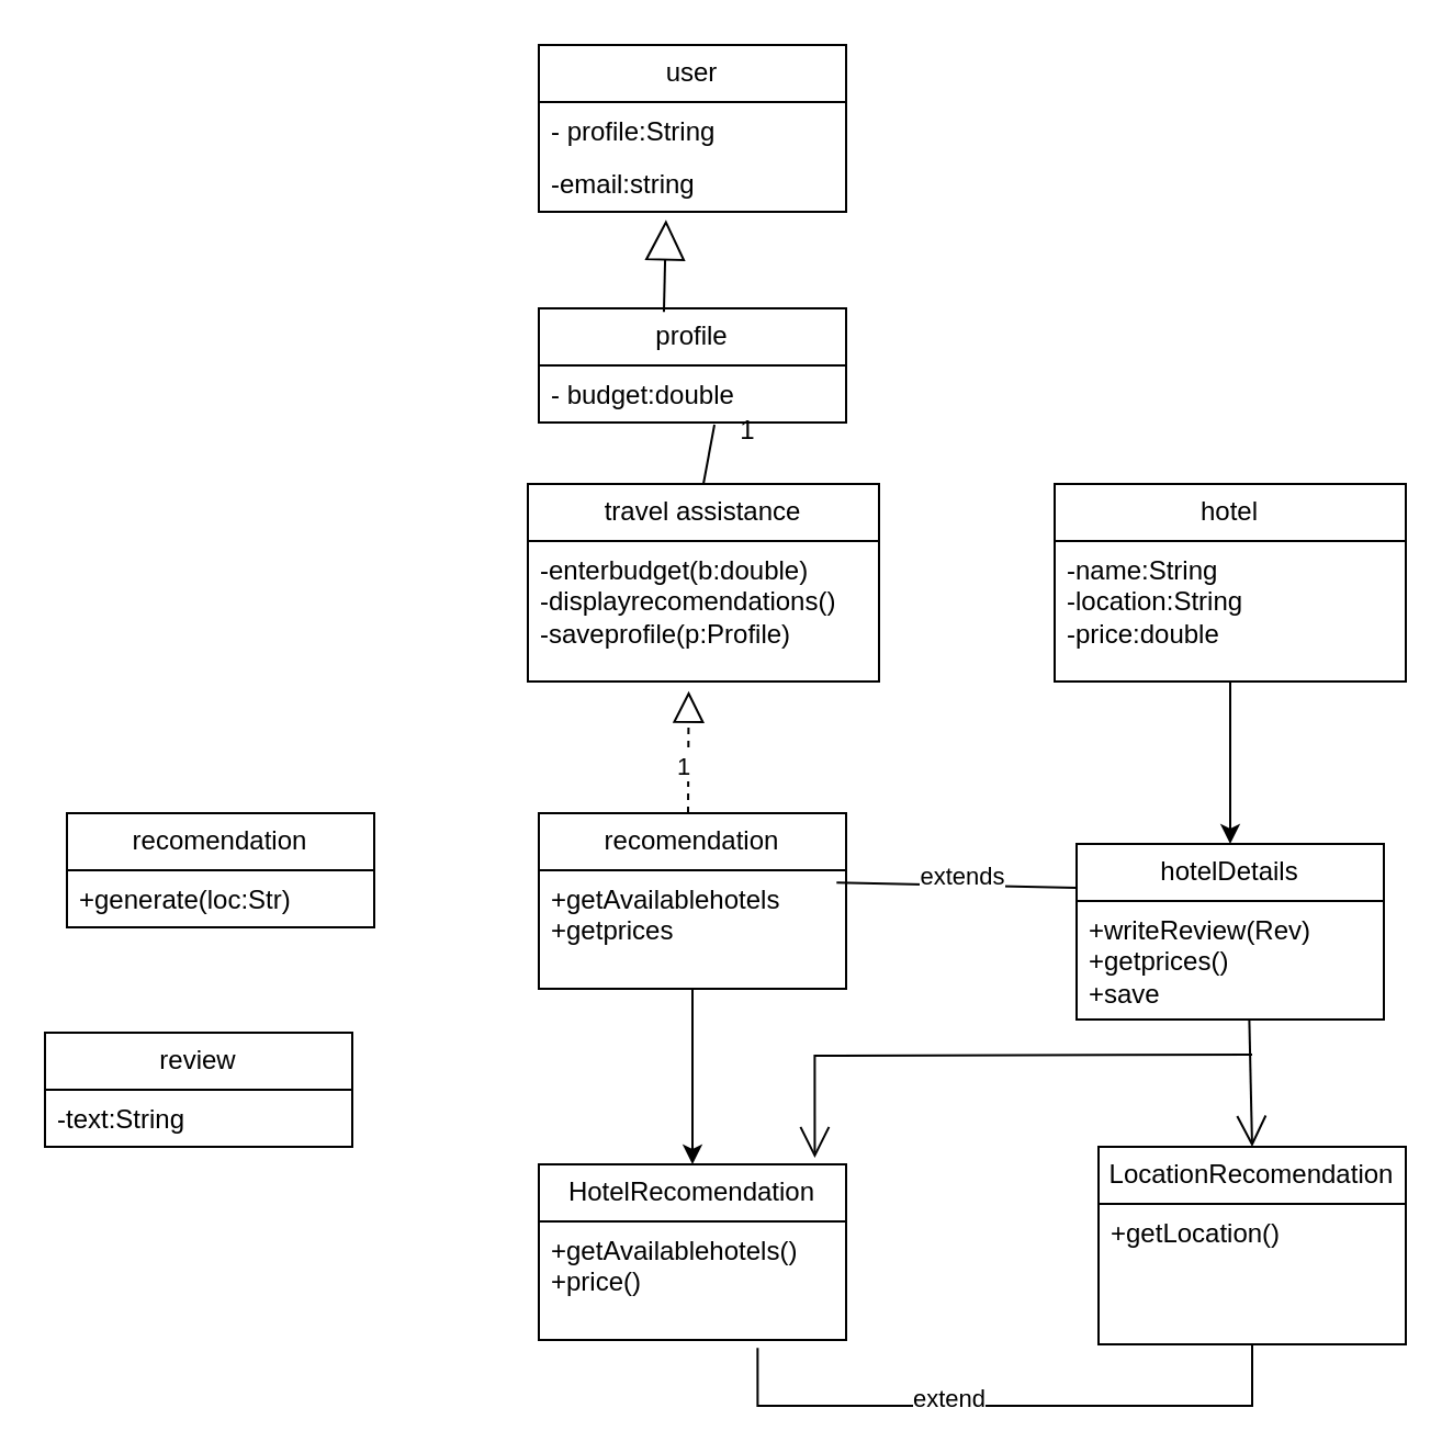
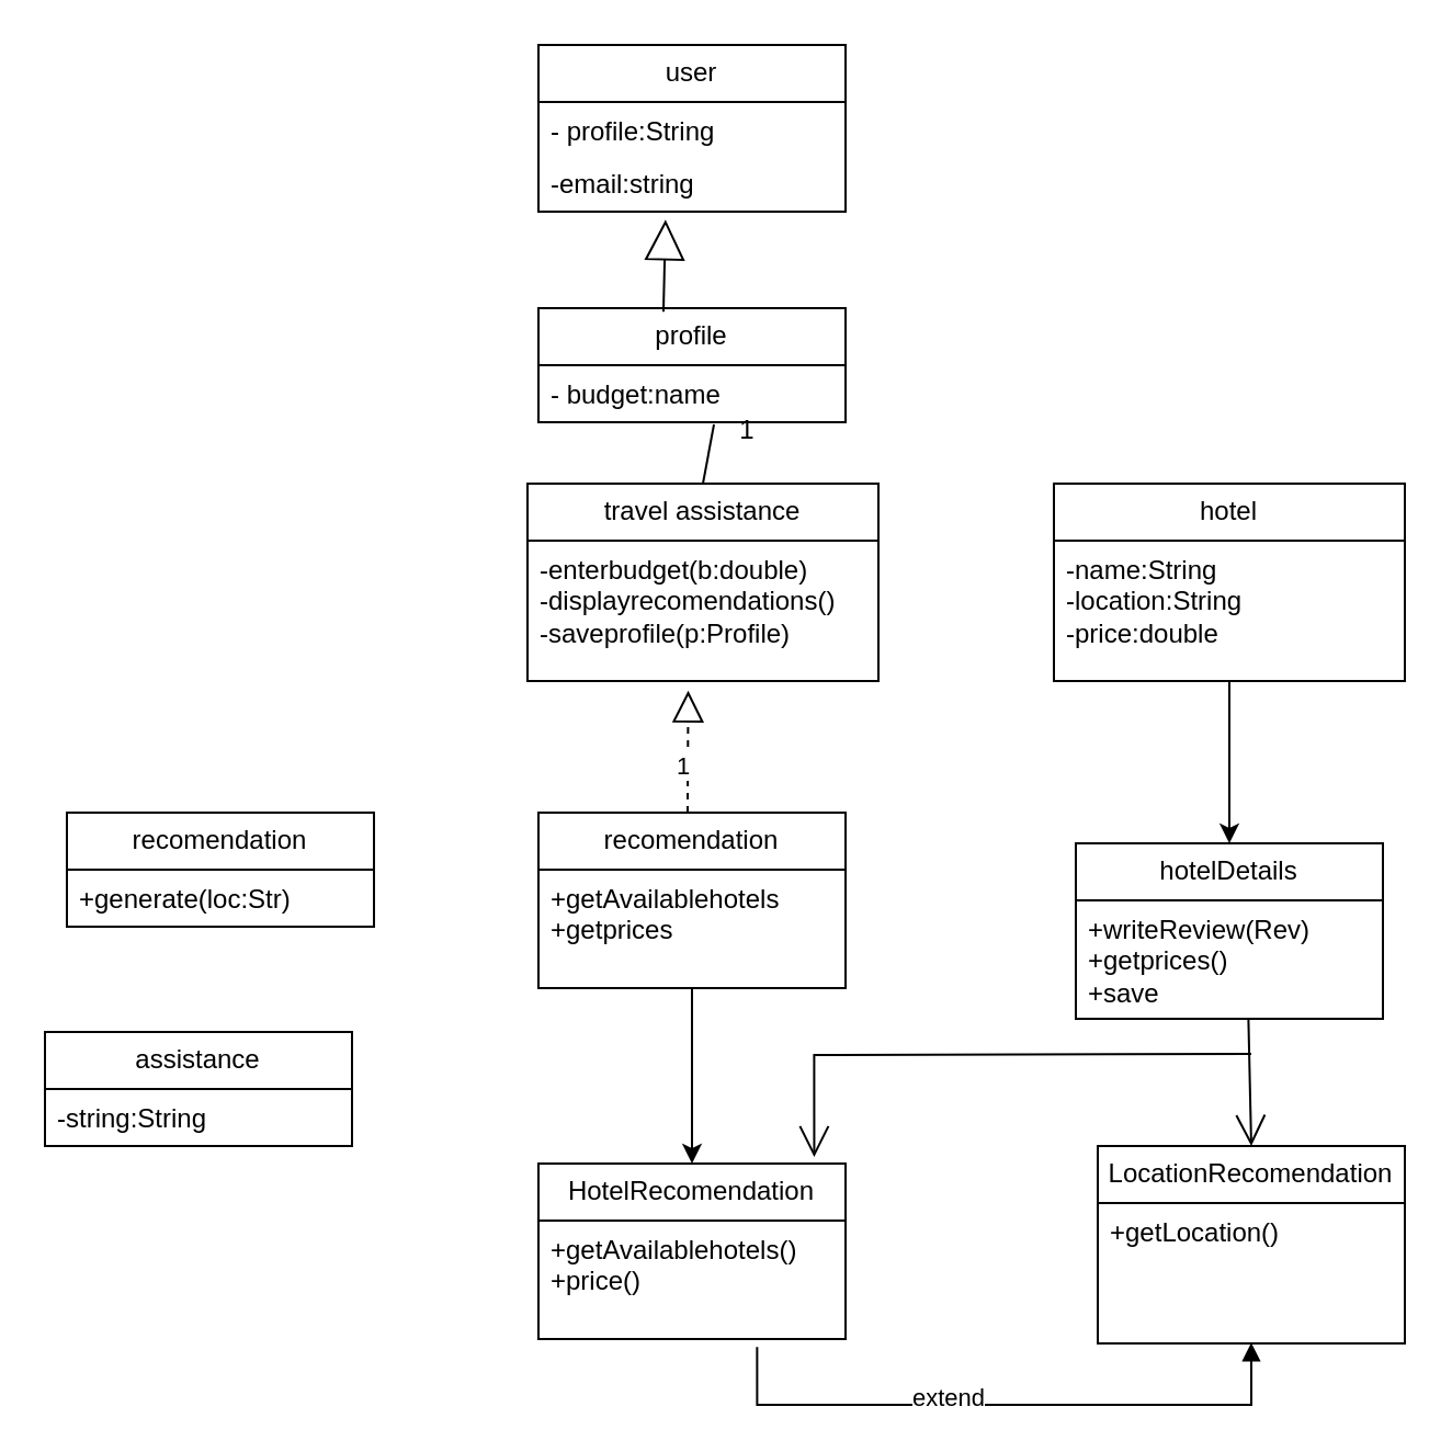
- <mxCell id="6" value="- budget:double" style="text;strokeColor=none;fillColor=none;align=left;verticalAlign=top;spacingLeft=4;spacingRight=4;overflow=hidden;rotatable=0;points=[[0,0.5],[1,0.5]];portConstraint=eastwest;whiteSpace=wrap;html=1;" vertex="1" parent="5"><mxGeometry y="26" width="140" height="26" as="geometry" /></mxCell>
+ <mxCell id="6" value="- budget:name" style="text;strokeColor=none;fillColor=none;align=left;verticalAlign=top;spacingLeft=4;spacingRight=4;overflow=hidden;rotatable=0;points=[[0,0.5],[1,0.5]];portConstraint=eastwest;whiteSpace=wrap;html=1;" vertex="1" parent="5"><mxGeometry y="26" width="140" height="26" as="geometry" /></mxCell>
- <mxCell id="32" value="" style="endArrow=none;html=1;rounded=0;exitX=0.969;exitY=0.105;exitDx=0;exitDy=0;exitPerimeter=0;entryX=0;entryY=0.25;entryDx=0;entryDy=0;" edge="1" parent="1" source="14" target="19"><mxGeometry relative="1" as="geometry"><mxPoint x="390" y="690" as="sourcePoint" /><mxPoint x="550" y="690" as="targetPoint" /></mxGeometry></mxCell>
- <mxCell id="33" value="extends" style="edgeLabel;html=1;align=center;verticalAlign=middle;resizable=0;points=[];" vertex="1" connectable="0" parent="32"><mxGeometry x="0.047" y="4" relative="1" as="geometry"><mxPoint as="offset" /></mxGeometry></mxCell>
- <mxCell id="17" value="review" style="swimlane;fontStyle=0;childLayout=stackLayout;horizontal=1;startSize=26;fillColor=none;horizontalStack=0;resizeParent=1;resizeParentMax=0;resizeLast=0;collapsible=1;marginBottom=0;whiteSpace=wrap;html=1;" vertex="1" parent="1"><mxGeometry x="20" y="470" width="140" height="52" as="geometry" /></mxCell>
+ <mxCell id="17" value="assistance" style="swimlane;fontStyle=0;childLayout=stackLayout;horizontal=1;startSize=26;fillColor=none;horizontalStack=0;resizeParent=1;resizeParentMax=0;resizeLast=0;collapsible=1;marginBottom=0;whiteSpace=wrap;html=1;" vertex="1" parent="1"><mxGeometry x="20" y="470" width="140" height="52" as="geometry" /></mxCell>
- <mxCell id="18" value="-text:String" style="text;strokeColor=none;fillColor=none;align=left;verticalAlign=top;spacingLeft=4;spacingRight=4;overflow=hidden;rotatable=0;points=[[0,0.5],[1,0.5]];portConstraint=eastwest;whiteSpace=wrap;html=1;" vertex="1" parent="17"><mxGeometry y="26" width="140" height="26" as="geometry" /></mxCell>
+ <mxCell id="18" value="-string:String" style="text;strokeColor=none;fillColor=none;align=left;verticalAlign=top;spacingLeft=4;spacingRight=4;overflow=hidden;rotatable=0;points=[[0,0.5],[1,0.5]];portConstraint=eastwest;whiteSpace=wrap;html=1;" vertex="1" parent="17"><mxGeometry y="26" width="140" height="26" as="geometry" /></mxCell>
- <mxCell id="30" value="" style="endArrow=none;html=1;edgeStyle=orthogonalEdgeStyle;rounded=0;exitX=0.712;exitY=1.068;exitDx=0;exitDy=0;exitPerimeter=0;entryX=0.5;entryY=0.995;entryDx=0;entryDy=0;entryPerimeter=0;" edge="1" parent="1" source="24" target="22"><mxGeometry relative="1" as="geometry"><mxPoint x="380" y="680" as="sourcePoint" /><mxPoint x="540" y="680" as="targetPoint" /><Array as="points"><mxPoint x="345" y="640" /><mxPoint x="570" y="640" /></Array></mxGeometry></mxCell>
+ <mxCell id="30" value="" style="endArrow=block;html=1;edgeStyle=orthogonalEdgeStyle;rounded=0;exitX=0.712;exitY=1.068;exitDx=0;exitDy=0;exitPerimeter=0;entryX=0.5;entryY=0.995;entryDx=0;entryDy=0;entryPerimeter=0;" edge="1" parent="1" source="24" target="22"><mxGeometry relative="1" as="geometry"><mxPoint x="380" y="680" as="sourcePoint" /><mxPoint x="540" y="680" as="targetPoint" /><Array as="points"><mxPoint x="345" y="640" /><mxPoint x="570" y="640" /></Array></mxGeometry></mxCell>
